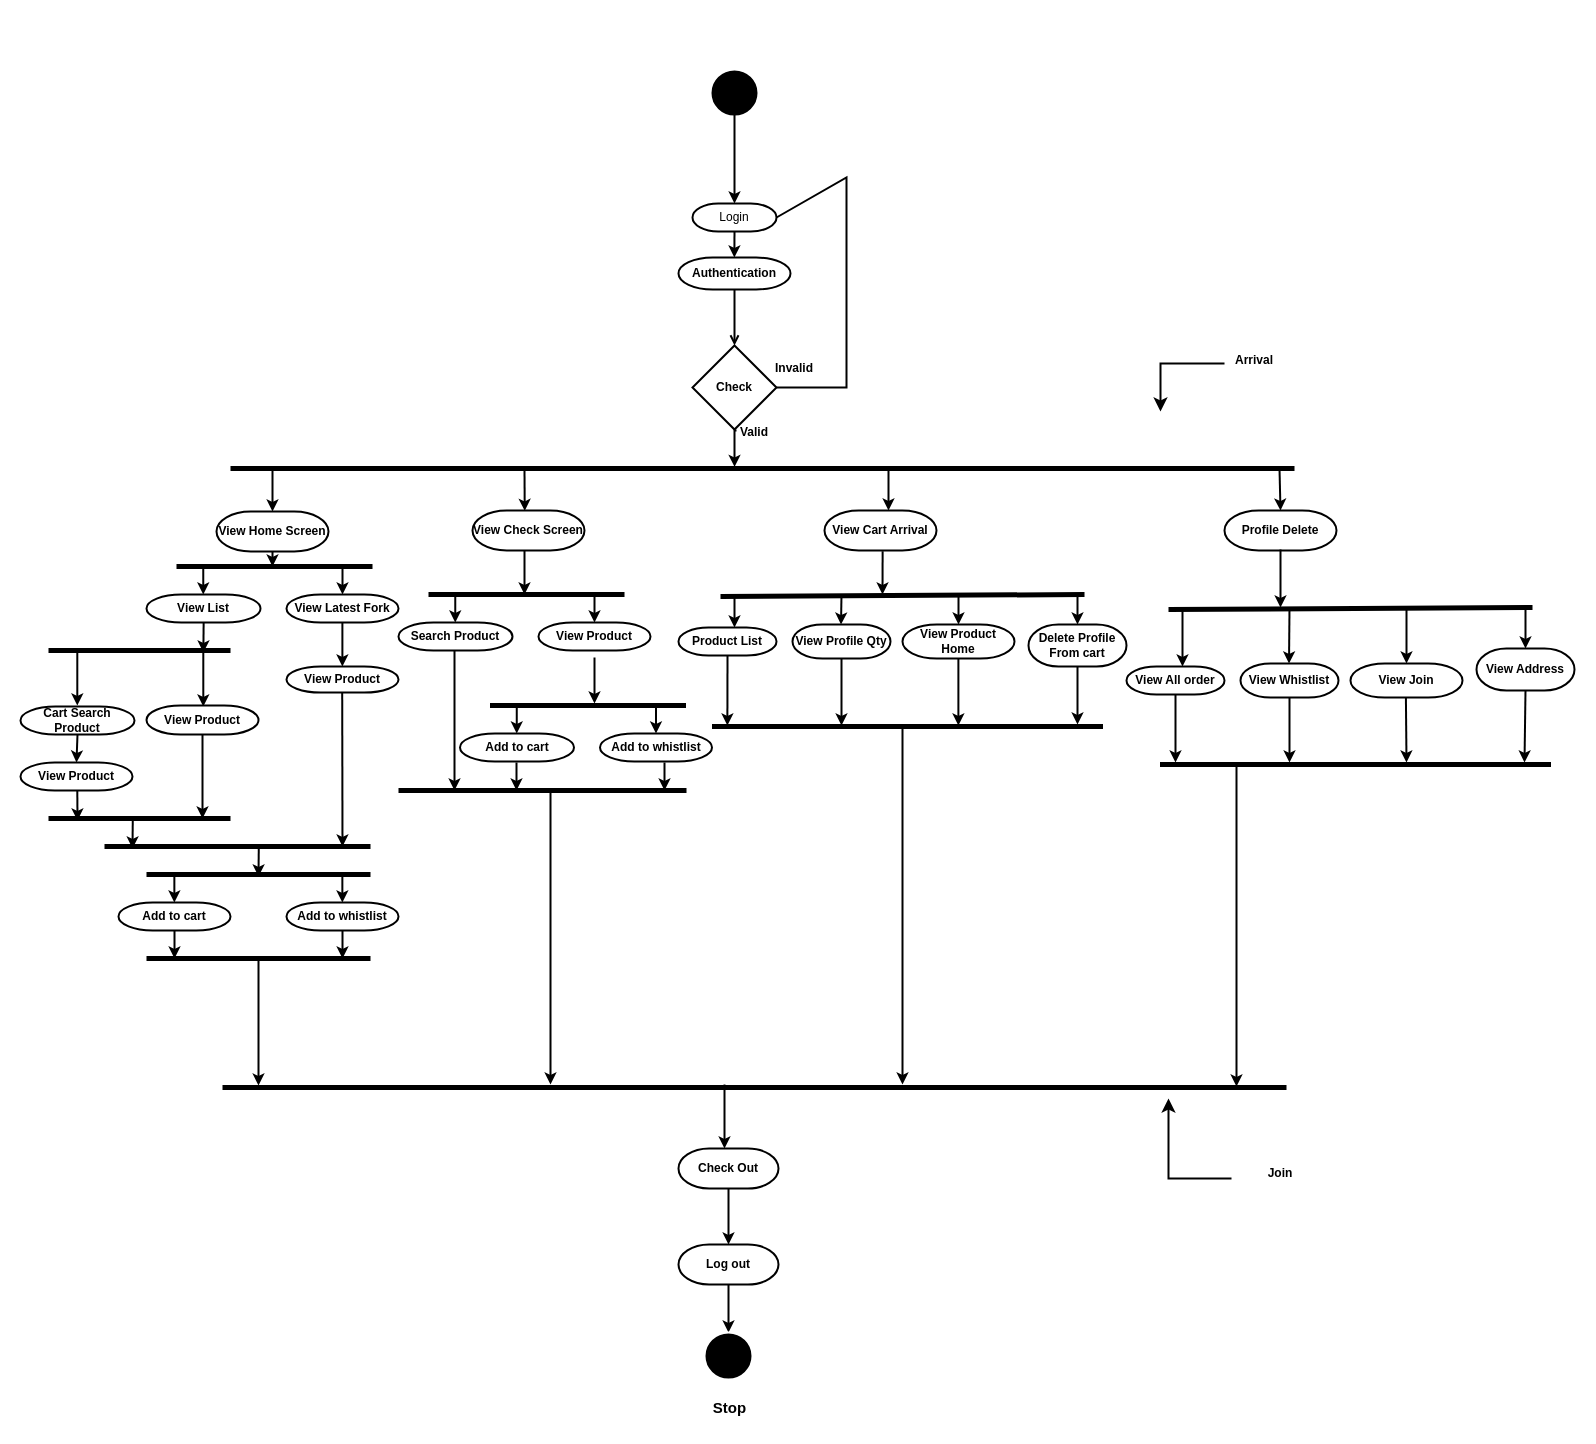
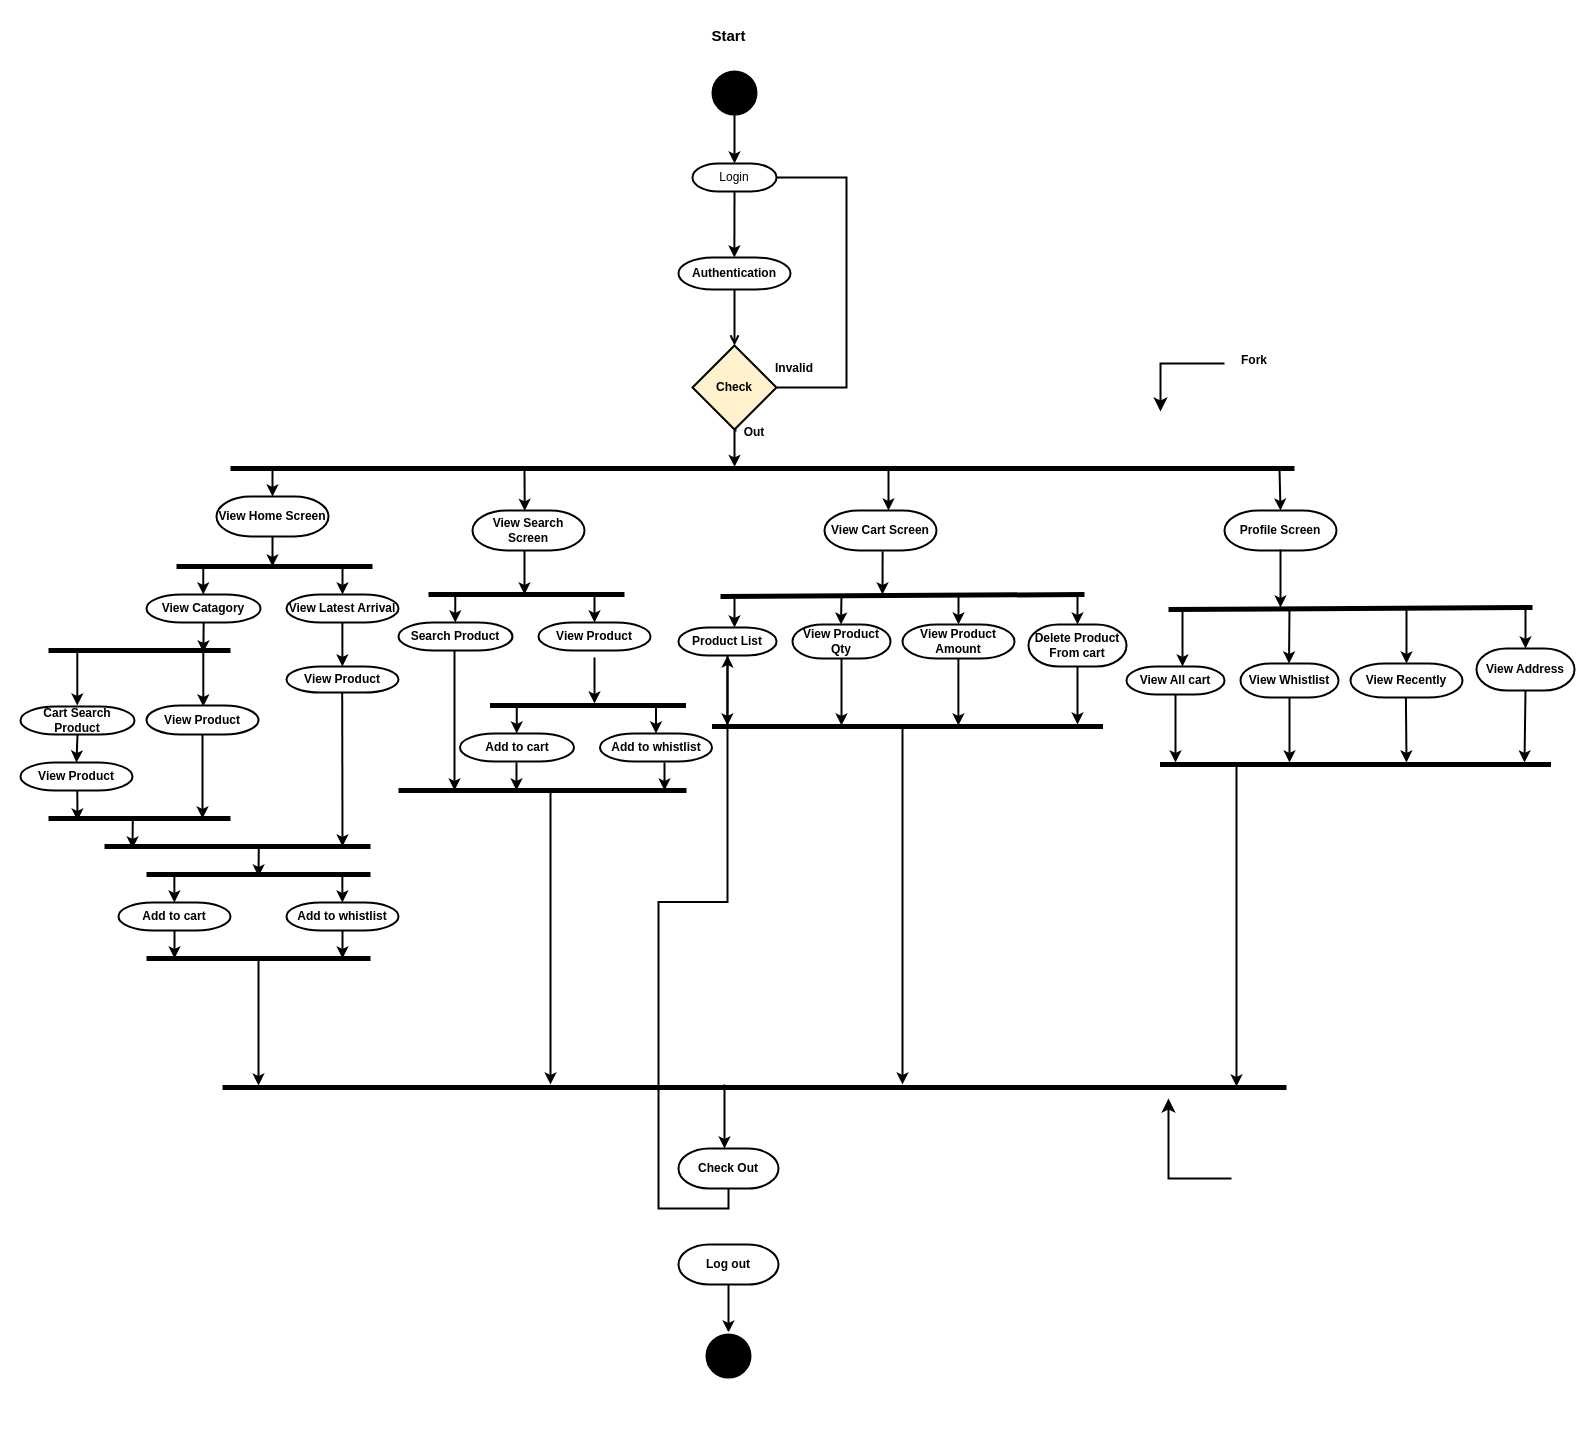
+ <mxCell id="29" value="Start" style="text;html=1;align=center;verticalAlign=middle;resizable=0;points=[];autosize=1;strokeColor=none;fillColor=none;fontStyle=1;fontSize=15;" parent="1" vertex="1"><mxGeometry x="702" y="20" width="52" height="30" as="geometry" /></mxCell>
- <mxCell id="24" value="Login" style="strokeWidth=2;html=1;shape=mxgraph.flowchart.terminator;whiteSpace=wrap;" parent="1" vertex="1"><mxGeometry x="692" y="203" width="84" height="28" as="geometry" /></mxCell>
+ <mxCell id="24" value="Login" style="strokeWidth=2;html=1;shape=mxgraph.flowchart.terminator;whiteSpace=wrap;" parent="1" vertex="1"><mxGeometry x="692" y="163" width="84" height="28" as="geometry" /></mxCell>
- <mxCell id="12" value="&lt;b&gt;Arrival&lt;/b&gt;" style="text;html=1;strokeColor=none;fillColor=none;align=center;verticalAlign=middle;whiteSpace=wrap;rounded=0;strokeWidth=2;" parent="1" vertex="1"><mxGeometry x="1224" y="345" width="60" height="30" as="geometry" /></mxCell>
+ <mxCell id="12" value="&lt;b&gt;Fork&lt;/b&gt;" style="text;html=1;strokeColor=none;fillColor=none;align=center;verticalAlign=middle;whiteSpace=wrap;rounded=0;strokeWidth=2;" parent="1" vertex="1"><mxGeometry x="1224" y="345" width="60" height="30" as="geometry" /></mxCell>
- <mxCell id="6" value="&lt;b&gt;Check&lt;/b&gt;" style="rhombus;whiteSpace=wrap;html=1;strokeWidth=2;" parent="1" vertex="1"><mxGeometry x="692" y="345" width="84" height="84" as="geometry" /></mxCell>
+ <mxCell id="6" value="&lt;b&gt;Check&lt;/b&gt;" style="rhombus;whiteSpace=wrap;html=1;strokeWidth=2;fillColor=#fff2cc;" parent="1" vertex="1"><mxGeometry x="692" y="345" width="84" height="84" as="geometry" /></mxCell>
- <mxCell id="8" value="&lt;b&gt;Valid&lt;/b&gt;" style="text;html=1;strokeColor=none;fillColor=none;align=center;verticalAlign=middle;whiteSpace=wrap;rounded=0;strokeWidth=2;" parent="1" vertex="1"><mxGeometry x="724" y="417" width="60" height="30" as="geometry" /></mxCell>
+ <mxCell id="8" value="&lt;b&gt;Out&lt;/b&gt;" style="text;html=1;strokeColor=none;fillColor=none;align=center;verticalAlign=middle;whiteSpace=wrap;rounded=0;strokeWidth=2;" parent="1" vertex="1"><mxGeometry x="724" y="417" width="60" height="30" as="geometry" /></mxCell>
- <mxCell id="17" value="&lt;b&gt;View Check Screen&lt;/b&gt;" style="strokeWidth=2;html=1;shape=mxgraph.flowchart.terminator;whiteSpace=wrap;" parent="1" vertex="1"><mxGeometry x="472" y="510" width="112" height="40" as="geometry" /></mxCell>
+ <mxCell id="17" value="&lt;b&gt;View Search Screen&lt;/b&gt;" style="strokeWidth=2;html=1;shape=mxgraph.flowchart.terminator;whiteSpace=wrap;" parent="1" vertex="1"><mxGeometry x="472" y="510" width="112" height="40" as="geometry" /></mxCell>
- <mxCell id="18" value="&lt;b&gt;View Cart Arrival&lt;/b&gt;" style="strokeWidth=2;html=1;shape=mxgraph.flowchart.terminator;whiteSpace=wrap;" parent="1" vertex="1"><mxGeometry x="824" y="510" width="112" height="40" as="geometry" /></mxCell>
+ <mxCell id="18" value="&lt;b&gt;View Cart Screen&lt;/b&gt;" style="strokeWidth=2;html=1;shape=mxgraph.flowchart.terminator;whiteSpace=wrap;" parent="1" vertex="1"><mxGeometry x="824" y="510" width="112" height="40" as="geometry" /></mxCell>
- <mxCell id="19" value="&lt;b&gt;Profile Delete&lt;/b&gt;" style="strokeWidth=2;html=1;shape=mxgraph.flowchart.terminator;whiteSpace=wrap;" parent="1" vertex="1"><mxGeometry x="1224" y="510" width="112" height="40" as="geometry" /></mxCell>
+ <mxCell id="19" value="&lt;b&gt;Profile Screen&lt;/b&gt;" style="strokeWidth=2;html=1;shape=mxgraph.flowchart.terminator;whiteSpace=wrap;" parent="1" vertex="1"><mxGeometry x="1224" y="510" width="112" height="40" as="geometry" /></mxCell>
- <mxCell id="16" value="&lt;b&gt;View Home Screen&lt;/b&gt;" style="strokeWidth=2;html=1;shape=mxgraph.flowchart.terminator;whiteSpace=wrap;" parent="1" vertex="1"><mxGeometry x="216" y="511" width="112" height="40" as="geometry" /></mxCell>
+ <mxCell id="16" value="&lt;b&gt;View Home Screen&lt;/b&gt;" style="strokeWidth=2;html=1;shape=mxgraph.flowchart.terminator;whiteSpace=wrap;" parent="1" vertex="1"><mxGeometry x="216" y="496" width="112" height="40" as="geometry" /></mxCell>
- <mxCell id="35" value="&lt;b&gt;View List&lt;/b&gt;" style="strokeWidth=2;html=1;shape=mxgraph.flowchart.terminator;whiteSpace=wrap;" parent="1" vertex="1"><mxGeometry x="146" y="594" width="114" height="28" as="geometry" /></mxCell>
+ <mxCell id="35" value="&lt;b&gt;View Catagory&lt;/b&gt;" style="strokeWidth=2;html=1;shape=mxgraph.flowchart.terminator;whiteSpace=wrap;" parent="1" vertex="1"><mxGeometry x="146" y="594" width="114" height="28" as="geometry" /></mxCell>
- <mxCell id="37" value="&lt;b&gt;View Latest Fork&lt;/b&gt;" style="strokeWidth=2;html=1;shape=mxgraph.flowchart.terminator;whiteSpace=wrap;" parent="1" vertex="1"><mxGeometry x="286" y="594" width="112" height="28" as="geometry" /></mxCell>
+ <mxCell id="37" value="&lt;b&gt;View Latest Arrival&lt;/b&gt;" style="strokeWidth=2;html=1;shape=mxgraph.flowchart.terminator;whiteSpace=wrap;" parent="1" vertex="1"><mxGeometry x="286" y="594" width="112" height="28" as="geometry" /></mxCell>
- <mxCell id="89" value="&lt;b&gt;View Profile Qty&lt;/b&gt;" style="strokeWidth=2;html=1;shape=mxgraph.flowchart.terminator;whiteSpace=wrap;" parent="1" vertex="1"><mxGeometry x="792" y="624" width="98" height="34" as="geometry" /></mxCell>
+ <mxCell id="89" value="&lt;b&gt;View Product Qty&lt;/b&gt;" style="strokeWidth=2;html=1;shape=mxgraph.flowchart.terminator;whiteSpace=wrap;" parent="1" vertex="1"><mxGeometry x="792" y="624" width="98" height="34" as="geometry" /></mxCell>
- <mxCell id="86" value="&lt;b&gt;View Product Home&lt;/b&gt;" style="strokeWidth=2;html=1;shape=mxgraph.flowchart.terminator;whiteSpace=wrap;" parent="1" vertex="1"><mxGeometry x="902" y="624" width="112" height="34" as="geometry" /></mxCell>
+ <mxCell id="86" value="&lt;b&gt;View Product Amount&lt;/b&gt;" style="strokeWidth=2;html=1;shape=mxgraph.flowchart.terminator;whiteSpace=wrap;" parent="1" vertex="1"><mxGeometry x="902" y="624" width="112" height="34" as="geometry" /></mxCell>
- <mxCell id="91" value="&lt;b&gt;Delete Profile From cart&lt;/b&gt;" style="strokeWidth=2;html=1;shape=mxgraph.flowchart.terminator;whiteSpace=wrap;" parent="1" vertex="1"><mxGeometry x="1028" y="624" width="98" height="42" as="geometry" /></mxCell>
+ <mxCell id="91" value="&lt;b&gt;Delete Product From cart&lt;/b&gt;" style="strokeWidth=2;html=1;shape=mxgraph.flowchart.terminator;whiteSpace=wrap;" parent="1" vertex="1"><mxGeometry x="1028" y="624" width="98" height="42" as="geometry" /></mxCell>
- <mxCell id="97" value="&lt;b&gt;View All order&lt;/b&gt;" style="strokeWidth=2;html=1;shape=mxgraph.flowchart.terminator;whiteSpace=wrap;" parent="1" vertex="1"><mxGeometry x="1126" y="666" width="98" height="28" as="geometry" /></mxCell>
+ <mxCell id="97" value="&lt;b&gt;View All cart&lt;/b&gt;" style="strokeWidth=2;html=1;shape=mxgraph.flowchart.terminator;whiteSpace=wrap;" parent="1" vertex="1"><mxGeometry x="1126" y="666" width="98" height="28" as="geometry" /></mxCell>
- <mxCell id="99" value="&lt;b&gt;View Join&lt;/b&gt;" style="strokeWidth=2;html=1;shape=mxgraph.flowchart.terminator;whiteSpace=wrap;" parent="1" vertex="1"><mxGeometry x="1350" y="663" width="112" height="34" as="geometry" /></mxCell>
+ <mxCell id="99" value="&lt;b&gt;View Recently&lt;/b&gt;" style="strokeWidth=2;html=1;shape=mxgraph.flowchart.terminator;whiteSpace=wrap;" parent="1" vertex="1"><mxGeometry x="1350" y="663" width="112" height="34" as="geometry" /></mxCell>
- <mxCell id="14" value="&lt;b&gt;Join&lt;/b&gt;" style="text;html=1;strokeColor=none;fillColor=none;align=center;verticalAlign=middle;whiteSpace=wrap;rounded=0;strokeWidth=2;" parent="1" vertex="1"><mxGeometry x="1250" y="1158" width="60" height="30" as="geometry" /></mxCell>
- <mxCell id="21" style="edgeStyle=orthogonalEdgeStyle;rounded=0;orthogonalLoop=1;jettySize=auto;html=1;exitX=0.5;exitY=1;exitDx=0;exitDy=0;exitPerimeter=0;entryX=0.5;entryY=0;entryDx=0;entryDy=0;entryPerimeter=0;strokeWidth=2;" parent="1" source="22" target="20" edge="1"><mxGeometry relative="1" as="geometry" /></mxCell>
+ <mxCell id="21" style="edgeStyle=orthogonalEdgeStyle;rounded=0;orthogonalLoop=1;jettySize=auto;html=1;exitX=0.5;exitY=1;exitDx=0;exitDy=0;exitPerimeter=0;strokeWidth=2;" parent="1" source="22" target="84" edge="1"><mxGeometry relative="1" as="geometry" /></mxCell>
- <mxCell id="30" value="Stop" style="text;html=1;align=center;verticalAlign=middle;resizable=0;points=[];autosize=1;strokeColor=none;fillColor=none;fontSize=15;fontStyle=1" parent="1" vertex="1"><mxGeometry x="703" y="1392" width="51" height="30" as="geometry" /></mxCell>
